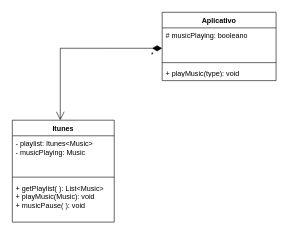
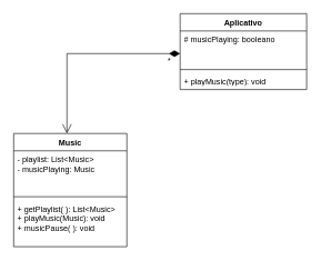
- <mxCell id="2" value="Itunes" style="swimlane;fontStyle=1;align=center;verticalAlign=top;childLayout=stackLayout;horizontal=1;startSize=26;horizontalStack=0;resizeParent=1;resizeParentMax=0;resizeLast=0;collapsible=1;marginBottom=0;whiteSpace=wrap;html=1;" vertex="1" parent="1"><mxGeometry y="200" width="170" height="170" as="geometry" x="20"><mxRectangle x="80" y="110" width="80" height="30" as="alternateBounds" /></mxGeometry></mxCell>
+ <mxCell id="2" value="Music" style="swimlane;fontStyle=1;align=center;verticalAlign=top;childLayout=stackLayout;horizontal=1;startSize=26;horizontalStack=0;resizeParent=1;resizeParentMax=0;resizeLast=0;collapsible=1;marginBottom=0;whiteSpace=wrap;html=1;" vertex="1" parent="1"><mxGeometry y="200" width="170" height="170" as="geometry" x="20"><mxRectangle x="80" y="110" width="80" height="30" as="alternateBounds" /></mxGeometry></mxCell>
- <mxCell id="3" value="- playlist: Itunes&amp;lt;Music&amp;gt;&lt;br&gt;-&amp;nbsp;musicPlaying: Music&lt;br&gt;" style="text;strokeColor=none;fillColor=none;align=left;verticalAlign=top;spacingLeft=4;spacingRight=4;overflow=hidden;rotatable=0;points=[[0,0.5],[1,0.5]];portConstraint=eastwest;whiteSpace=wrap;html=1;" vertex="1" parent="2"><mxGeometry y="26" width="170" height="64" as="geometry" /></mxCell>
+ <mxCell id="3" value="- playlist: List&amp;lt;Music&amp;gt;&lt;br&gt;-&amp;nbsp;musicPlaying: Music&lt;br&gt;" style="text;strokeColor=none;fillColor=none;align=left;verticalAlign=top;spacingLeft=4;spacingRight=4;overflow=hidden;rotatable=0;points=[[0,0.5],[1,0.5]];portConstraint=eastwest;whiteSpace=wrap;html=1;" vertex="1" parent="2"><mxGeometry y="26" width="170" height="64" as="geometry" /></mxCell>
